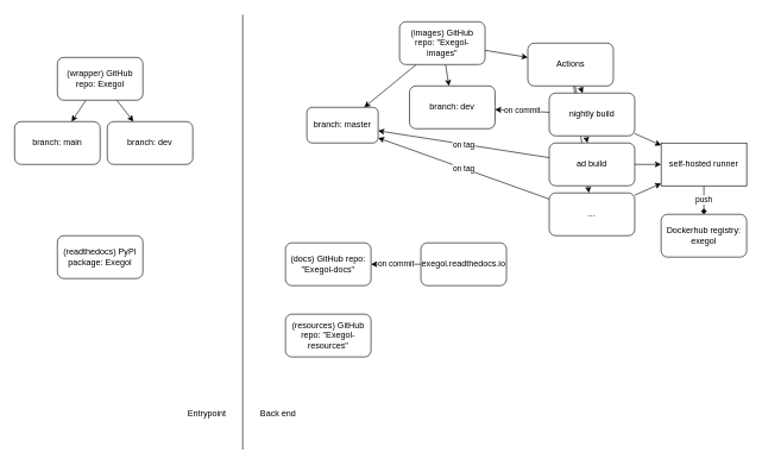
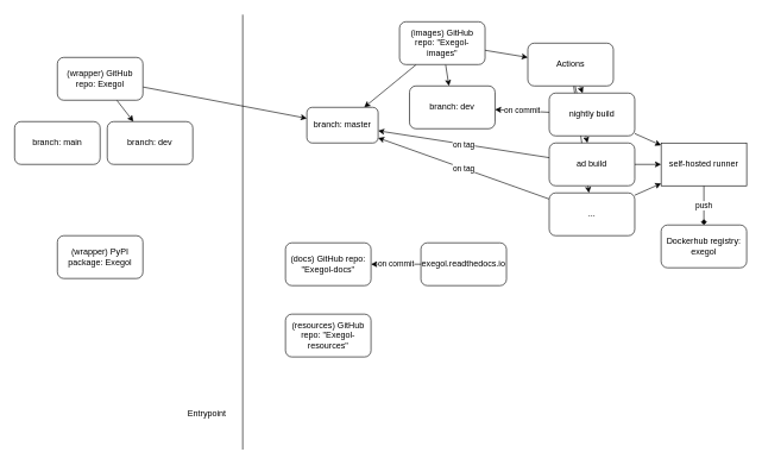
- <mxCell id="2" style="edgeStyle=none;rounded=0;orthogonalLoop=1;jettySize=auto;html=1;" edge="1" parent="1" source="4" target="12"><mxGeometry relative="1" as="geometry" /></mxCell>
+ <mxCell id="2" style="edgeStyle=none;rounded=0;orthogonalLoop=1;jettySize=auto;html=1;" edge="1" parent="1" source="4" target="14"><mxGeometry relative="1" as="geometry" /></mxCell>
- <mxCell id="33" value="Dockerhub registry: exegol" style="rounded=1;whiteSpace=wrap;html=1;" vertex="1" parent="1"><mxGeometry x="927" y="300" width="120" height="60" as="geometry" /></mxCell>
+ <mxCell id="33" value="Dockerhub registry: exegol" style="rounded=1;whiteSpace=wrap;html=1;" vertex="1" parent="1"><mxGeometry x="927" y="315" width="120" height="60" as="geometry" /></mxCell>
- <mxCell id="5" value="(readthedocs) PyPI package: Exegol" style="rounded=1;whiteSpace=wrap;html=1;" vertex="1" parent="1"><mxGeometry x="80" y="330" width="120" height="60" as="geometry" /></mxCell>
+ <mxCell id="5" value="(wrapper) PyPI package: Exegol" style="rounded=1;whiteSpace=wrap;html=1;" vertex="1" parent="1"><mxGeometry x="80" y="330" width="120" height="60" as="geometry" /></mxCell>
- <mxCell id="36" value="Back end" style="text;html=1;strokeColor=none;fillColor=none;align=center;verticalAlign=middle;whiteSpace=wrap;rounded=0;" vertex="1" parent="1"><mxGeometry x="360" y="565" width="60" height="30" as="geometry" /></mxCell>
